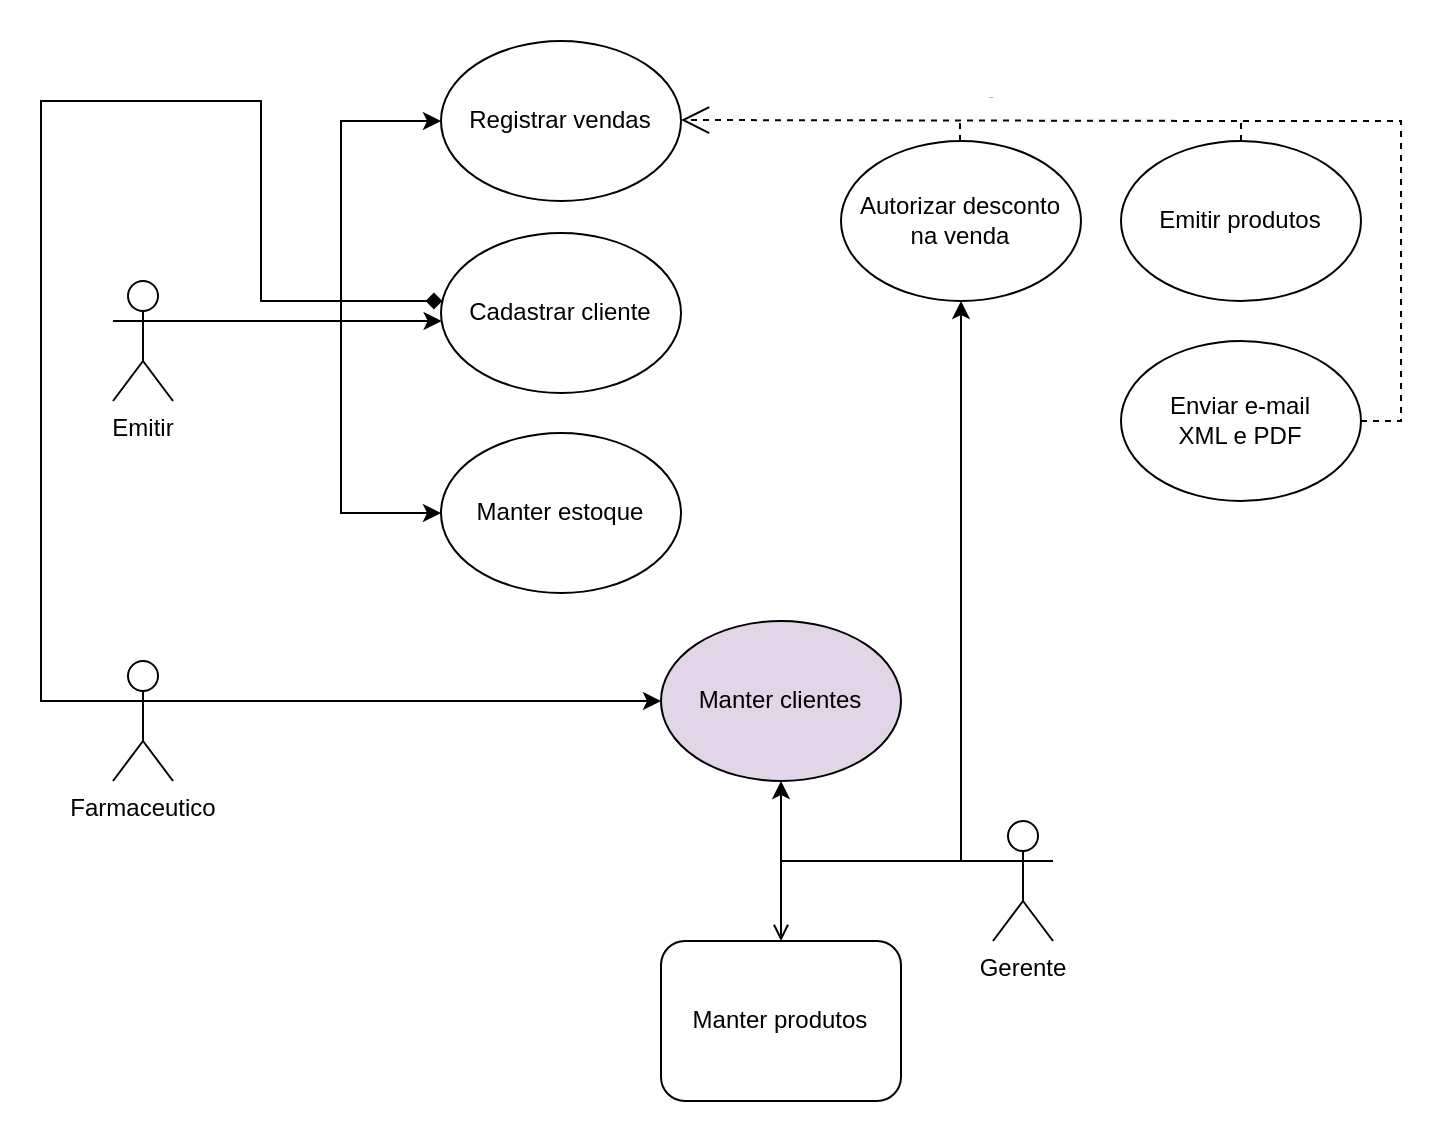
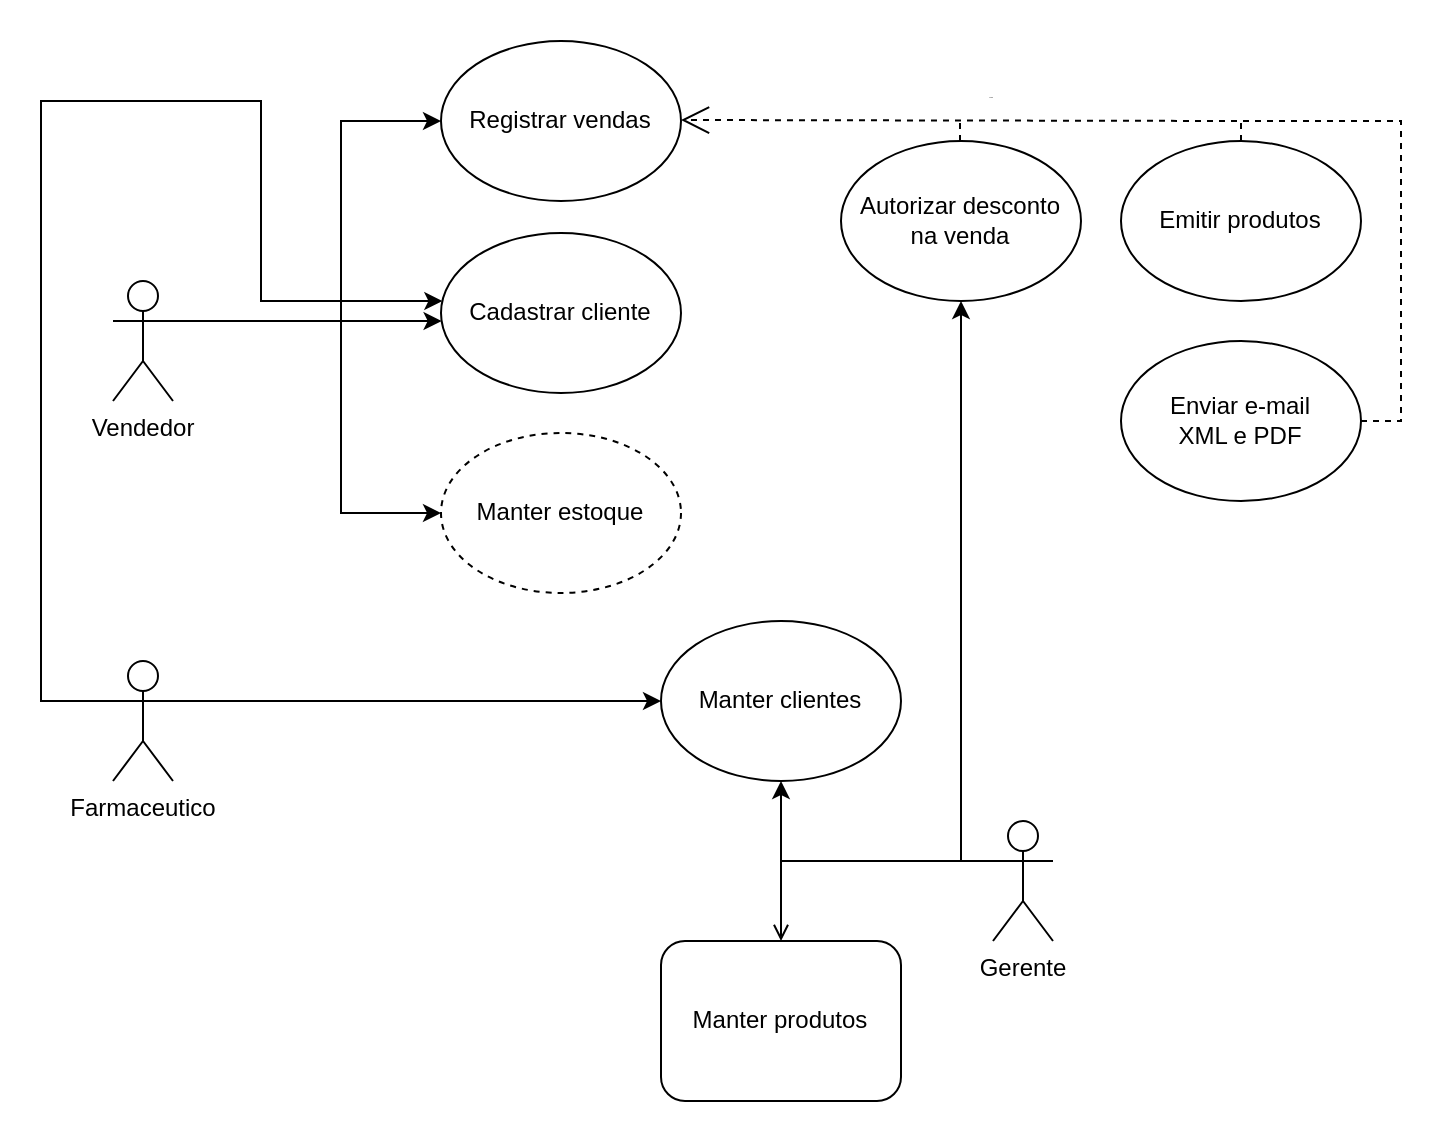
- <mxCell id="11" style="edgeStyle=orthogonalEdgeStyle;rounded=0;orthogonalLoop=1;jettySize=auto;html=1;fontSize=1;strokeColor=default;endArrow=diamond;" edge="1" parent="1" source="14" target="4"><mxGeometry relative="1" as="geometry"><Array as="points"><mxPoint x="20" y="350" /><mxPoint x="20" y="50" /><mxPoint x="130" y="50" /><mxPoint x="130" y="150" /></Array></mxGeometry></mxCell>
+ <mxCell id="11" style="edgeStyle=orthogonalEdgeStyle;rounded=0;orthogonalLoop=1;jettySize=auto;html=1;fontSize=1;strokeColor=default;" edge="1" parent="1" source="14" target="4"><mxGeometry relative="1" as="geometry"><Array as="points"><mxPoint x="20" y="350" /><mxPoint x="20" y="50" /><mxPoint x="130" y="50" /><mxPoint x="130" y="150" /></Array></mxGeometry></mxCell>
- <mxCell id="23" value="Emitir" style="shape=umlActor;verticalLabelPosition=bottom;verticalAlign=top;html=1;outlineConnect=0;" vertex="1" parent="1"><mxGeometry x="56" y="140" width="30" height="60" as="geometry" /></mxCell>
+ <mxCell id="23" value="Vendedor" style="shape=umlActor;verticalLabelPosition=bottom;verticalAlign=top;html=1;outlineConnect=0;" vertex="1" parent="1"><mxGeometry x="56" y="140" width="30" height="60" as="geometry" /></mxCell>
- <mxCell id="5" value="Manter estoque" style="ellipse;whiteSpace=wrap;html=1;" vertex="1" parent="1"><mxGeometry x="220" y="216" width="120" height="80" as="geometry" /></mxCell>
+ <mxCell id="5" value="Manter estoque" style="ellipse;whiteSpace=wrap;html=1;dashed=1;" vertex="1" parent="1"><mxGeometry x="220" y="216" width="120" height="80" as="geometry" /></mxCell>
- <mxCell id="19" value="Manter clientes" style="ellipse;whiteSpace=wrap;html=1;fillColor=#e1d5e7;" vertex="1" parent="1"><mxGeometry x="330" y="310" width="120" height="80" as="geometry" /></mxCell>
+ <mxCell id="19" value="Manter clientes" style="ellipse;whiteSpace=wrap;html=1;" vertex="1" parent="1"><mxGeometry x="330" y="310" width="120" height="80" as="geometry" /></mxCell>
